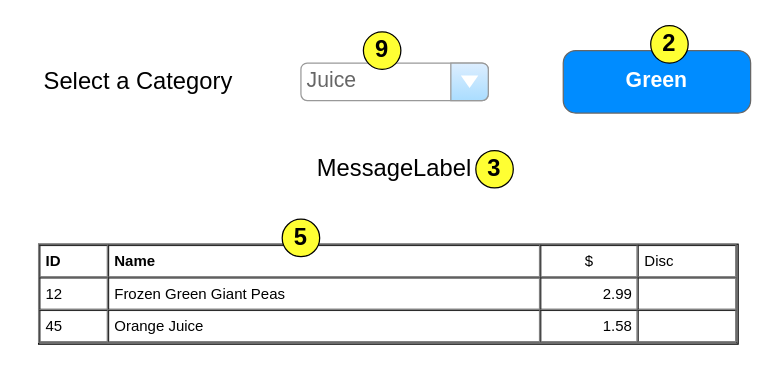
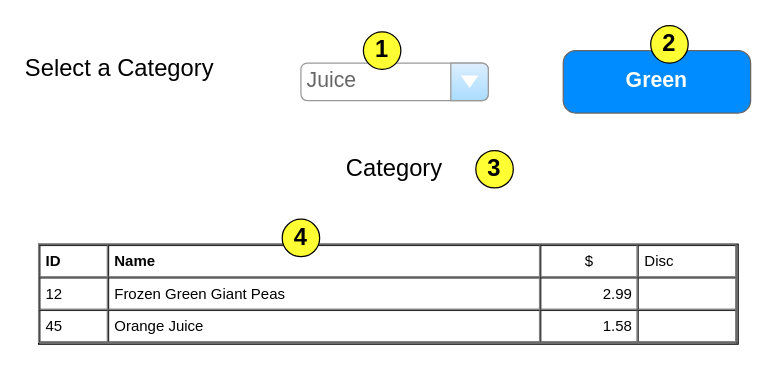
- <mxCell id="7" value="9" style="text;html=1;strokeColor=#000000;fillColor=#FFFF33;align=center;verticalAlign=middle;whiteSpace=wrap;rounded=1;fontSize=19;fontStyle=1;arcSize=50;" vertex="1" parent="1"><mxGeometry x="290" y="25" width="30" height="30" as="geometry" /></mxCell>
+ <mxCell id="7" value="1" style="text;html=1;strokeColor=#000000;fillColor=#FFFF33;align=center;verticalAlign=middle;whiteSpace=wrap;rounded=1;fontSize=19;fontStyle=1;arcSize=50;" vertex="1" parent="1"><mxGeometry x="290" y="25" width="30" height="30" as="geometry" /></mxCell>
- <mxCell id="2" value="Select a Category" style="text;html=1;strokeColor=none;fillColor=none;align=center;verticalAlign=middle;whiteSpace=wrap;rounded=0;fontSize=19;" vertex="1" parent="1"><mxGeometry x="20" y="55" width="180" height="20" as="geometry" /></mxCell>
+ <mxCell id="2" value="Select a Category" style="text;html=1;strokeColor=none;fillColor=none;align=center;verticalAlign=middle;whiteSpace=wrap;rounded=0;fontSize=19;" vertex="1" parent="1"><mxGeometry x="5" y="45" width="180" height="20" as="geometry" /></mxCell>
- <mxCell id="5" value="MessageLabel" style="text;html=1;strokeColor=none;fillColor=none;align=center;verticalAlign=middle;whiteSpace=wrap;rounded=0;fontSize=19;" vertex="1" parent="1"><mxGeometry x="30" y="125" width="570" height="20" as="geometry" /></mxCell>
+ <mxCell id="5" value="Category" style="text;html=1;strokeColor=none;fillColor=none;align=center;verticalAlign=middle;whiteSpace=wrap;rounded=0;fontSize=19;" vertex="1" parent="1"><mxGeometry x="30" y="125" width="570" height="20" as="geometry" /></mxCell>
- <mxCell id="10" value="5" style="text;html=1;strokeColor=#000000;fillColor=#FFFF33;align=center;verticalAlign=middle;whiteSpace=wrap;rounded=1;fontSize=19;fontStyle=1;arcSize=50;" vertex="1" parent="1"><mxGeometry x="225" y="175" width="30" height="30" as="geometry" /></mxCell>
+ <mxCell id="10" value="4" style="text;html=1;strokeColor=#000000;fillColor=#FFFF33;align=center;verticalAlign=middle;whiteSpace=wrap;rounded=1;fontSize=19;fontStyle=1;arcSize=50;" vertex="1" parent="1"><mxGeometry x="225" y="175" width="30" height="30" as="geometry" /></mxCell>
